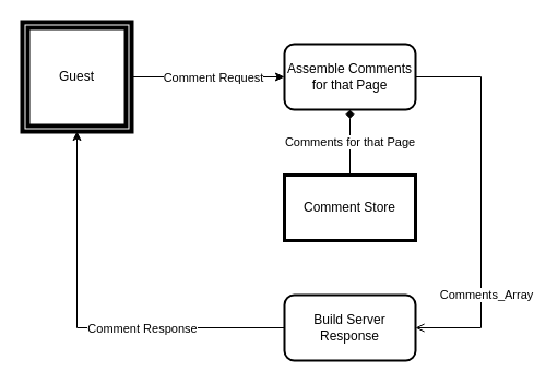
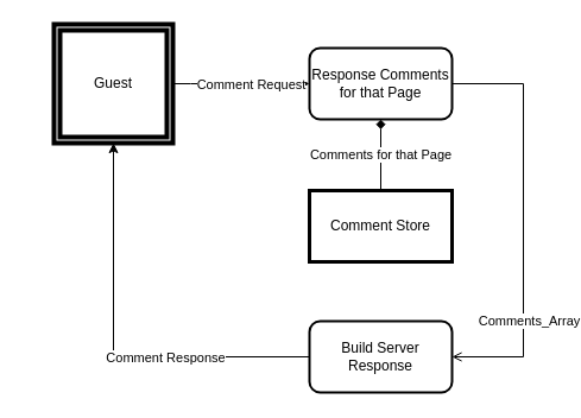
- <mxCell id="4" value="Guest" style="shape=ext;double=1;rounded=0;whiteSpace=wrap;html=1;strokeWidth=4;" vertex="1" parent="1"><mxGeometry x="20" y="20" width="100" height="100" as="geometry" /></mxCell>
+ <mxCell id="4" value="Guest" style="shape=ext;double=1;rounded=0;whiteSpace=wrap;html=1;strokeWidth=4;" vertex="1" parent="1"><mxGeometry x="45" y="20" width="100" height="100" as="geometry" /></mxCell>
- <mxCell id="7" value="Assemble Comments for that Page" style="rounded=1;whiteSpace=wrap;html=1;strokeWidth=2;" vertex="1" parent="1"><mxGeometry x="260" y="40" width="120" height="60" as="geometry" /></mxCell>
+ <mxCell id="7" value="Response Comments for that Page" style="rounded=1;whiteSpace=wrap;html=1;strokeWidth=2;" vertex="1" parent="1"><mxGeometry x="260" y="40" width="120" height="60" as="geometry" /></mxCell>
